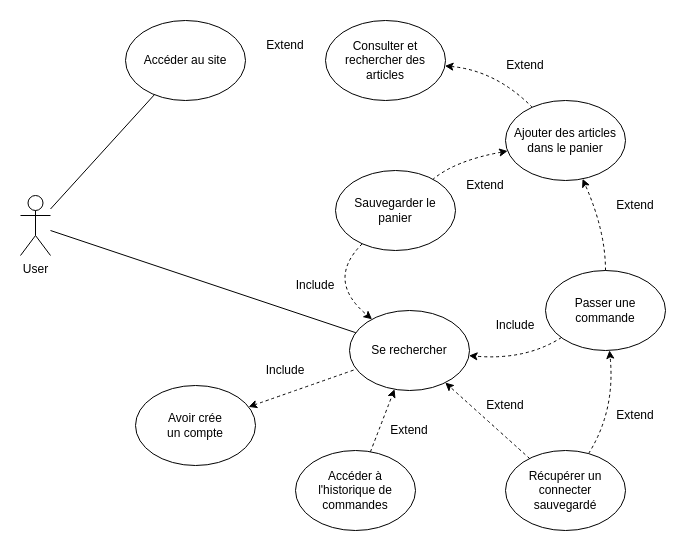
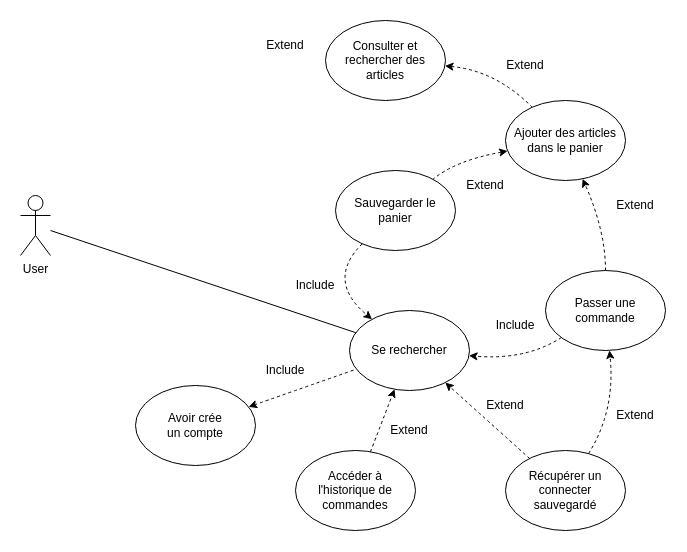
- <mxCell id="3" value="Accéder au site" style="ellipse;whiteSpace=wrap;html=1;" vertex="1" parent="1"><mxGeometry x="125" y="20" width="120" height="80" as="geometry" /></mxCell>
- <mxCell id="24" value="" style="endArrow=none;html=1;rounded=0;" edge="1" parent="1" source="2" target="3"><mxGeometry width="50" height="50" relative="1" as="geometry"><mxPoint x="475" y="290" as="sourcePoint" /><mxPoint x="525" y="240" as="targetPoint" /></mxGeometry></mxCell>
